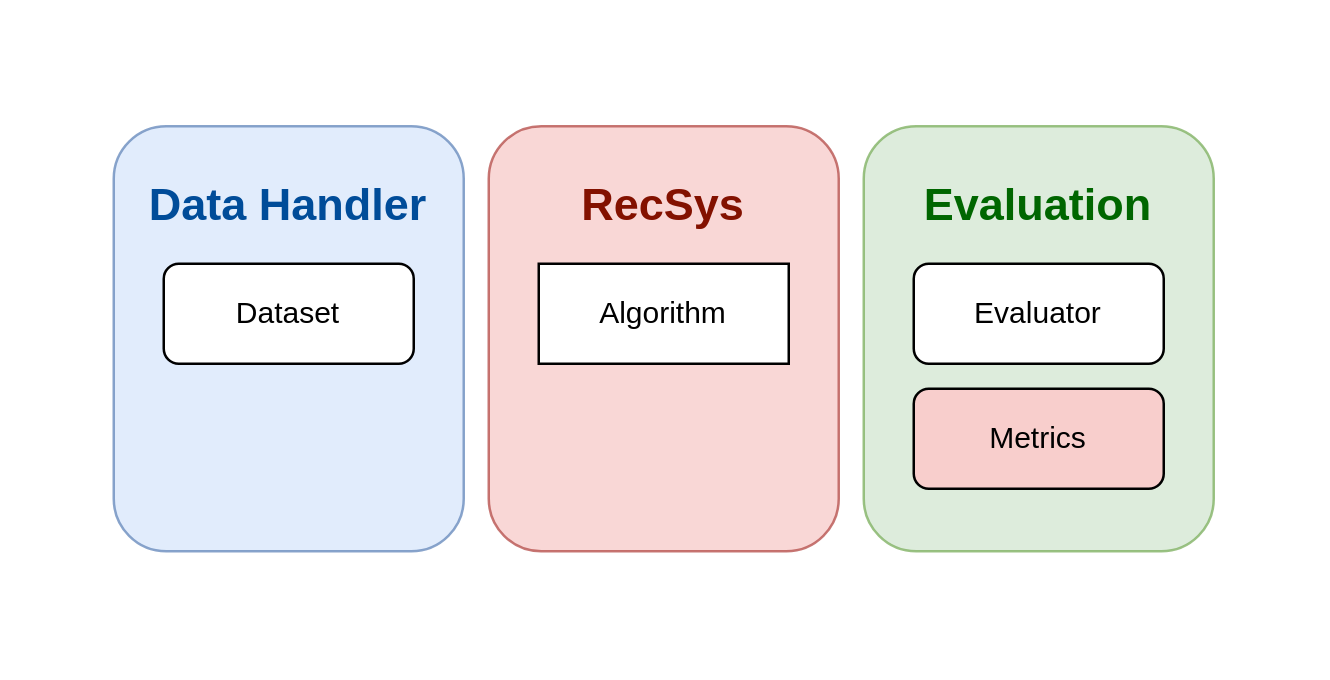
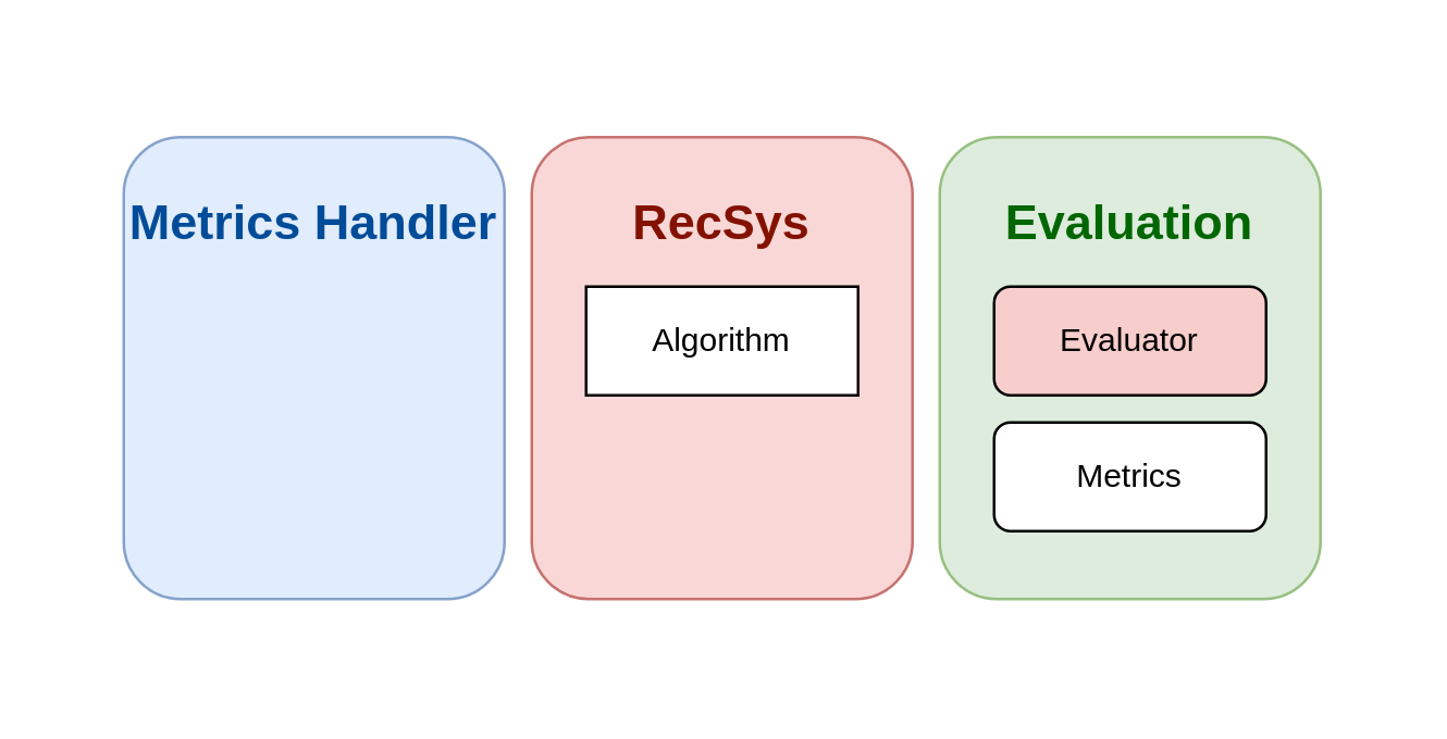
- <mxCell id="5" value="&lt;h2&gt;Data Handler&lt;/h2&gt;" style="rounded=1;fillColor=#dae8fc;strokeColor=#6c8ebf;gradientColor=none;opacity=80;align=center;horizontal=1;verticalAlign=top;html=1;whiteSpace=wrap;fontColor=#004C99;" vertex="1" parent="1"><mxGeometry x="45" y="50" width="140" height="170" as="geometry" /></mxCell>
+ <mxCell id="5" value="&lt;h2&gt;Metrics Handler&lt;/h2&gt;" style="rounded=1;fillColor=#dae8fc;strokeColor=#6c8ebf;gradientColor=none;opacity=80;align=center;horizontal=1;verticalAlign=top;html=1;whiteSpace=wrap;fontColor=#004C99;" vertex="1" parent="1"><mxGeometry x="45" y="50" width="140" height="170" as="geometry" /></mxCell>
- <mxCell id="6" value="Dataset" style="rounded=1;whiteSpace=wrap;html=1;" vertex="1" parent="1"><mxGeometry x="65" y="105" width="100" height="40" as="geometry" /></mxCell>
- <mxCell id="8" value="Evaluator" style="rounded=1;whiteSpace=wrap;html=1;" vertex="1" parent="1"><mxGeometry x="365" y="105" width="100" height="40" as="geometry" /></mxCell>
+ <mxCell id="8" value="Evaluator" style="rounded=1;whiteSpace=wrap;html=1;fillColor=#f8cecc;" vertex="1" parent="1"><mxGeometry x="365" y="105" width="100" height="40" as="geometry" /></mxCell>
- <mxCell id="9" value="Metrics" style="rounded=1;whiteSpace=wrap;html=1;fillColor=#f8cecc;" vertex="1" parent="1"><mxGeometry x="365" y="155" width="100" height="40" as="geometry" /></mxCell>
+ <mxCell id="9" value="Metrics" style="rounded=1;whiteSpace=wrap;html=1;" vertex="1" parent="1"><mxGeometry x="365" y="155" width="100" height="40" as="geometry" /></mxCell>
